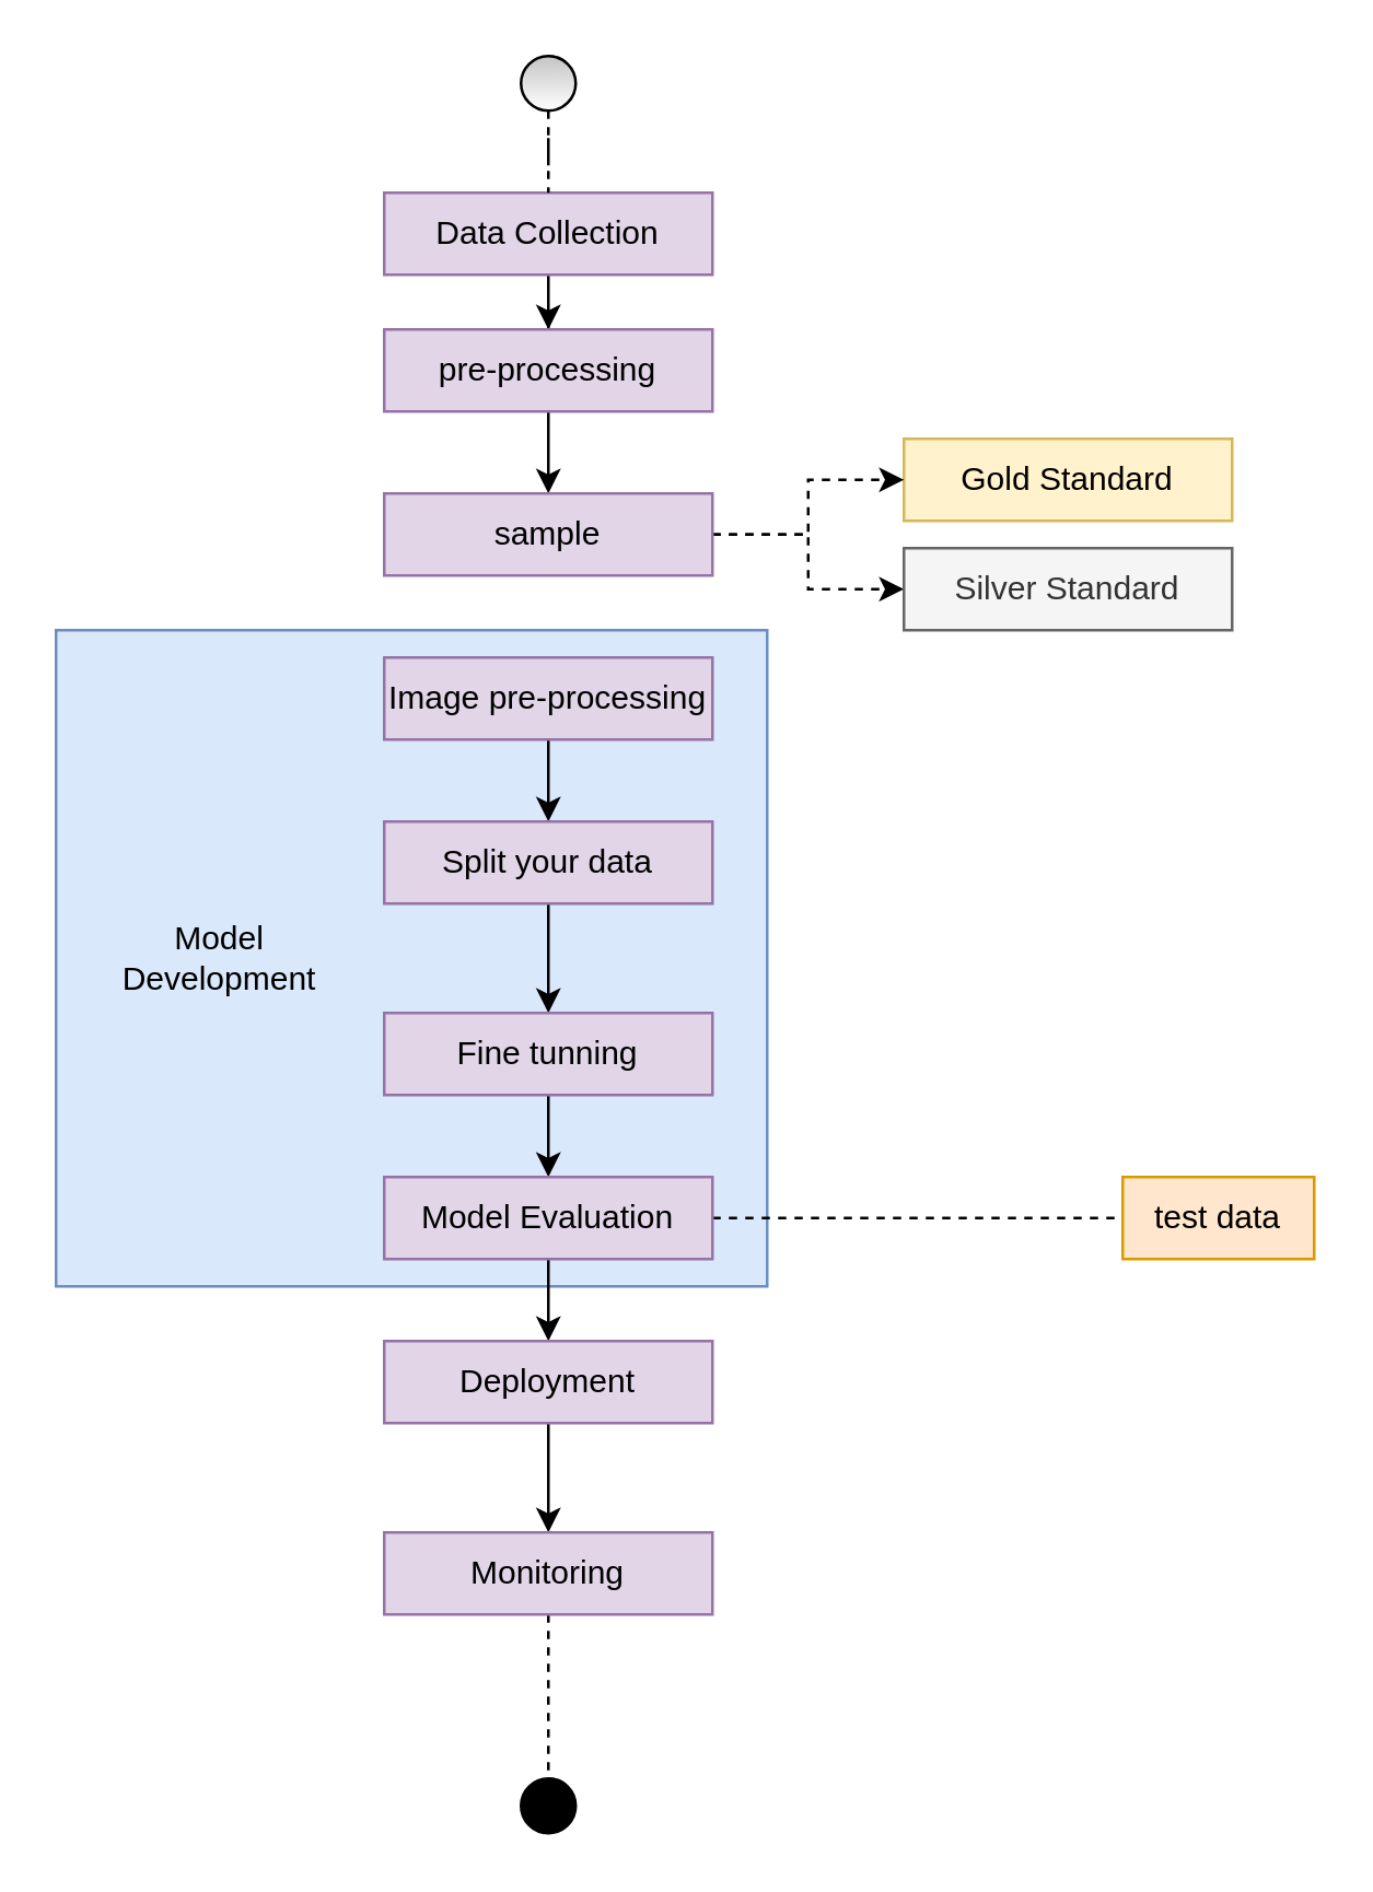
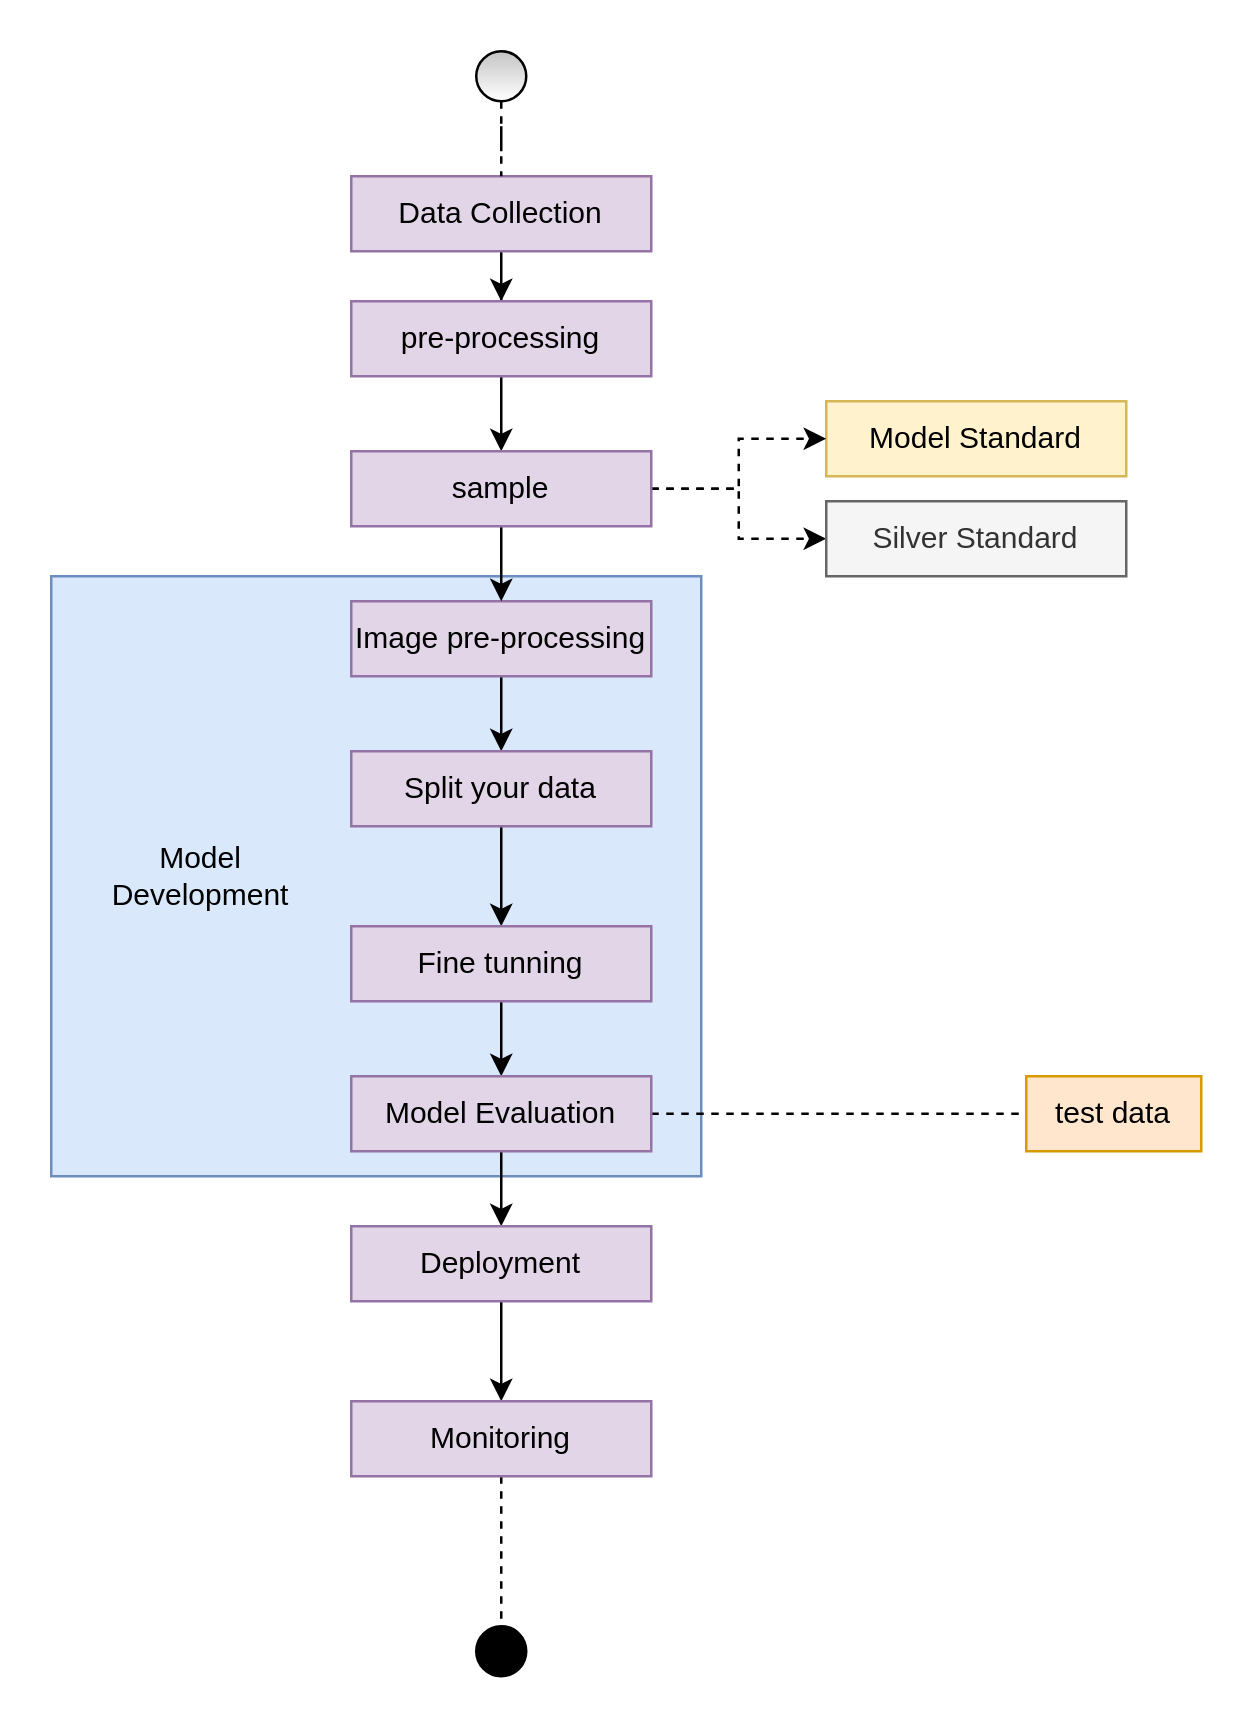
- <mxCell id="7" value="Gold Standard" style="rounded=0;whiteSpace=wrap;html=1;fillColor=#fff2cc;strokeColor=#d6b656;" vertex="1" parent="1"><mxGeometry x="330" y="160" width="120" height="30" as="geometry" /></mxCell>
+ <mxCell id="7" value="Model Standard" style="rounded=0;whiteSpace=wrap;html=1;fillColor=#fff2cc;strokeColor=#d6b656;" vertex="1" parent="1"><mxGeometry x="330" y="160" width="120" height="30" as="geometry" /></mxCell>
+ <mxCell id="21" style="edgeStyle=orthogonalEdgeStyle;rounded=0;orthogonalLoop=1;jettySize=auto;html=1;" edge="1" parent="1" source="24" target="6"><mxGeometry relative="1" as="geometry" /></mxCell>
